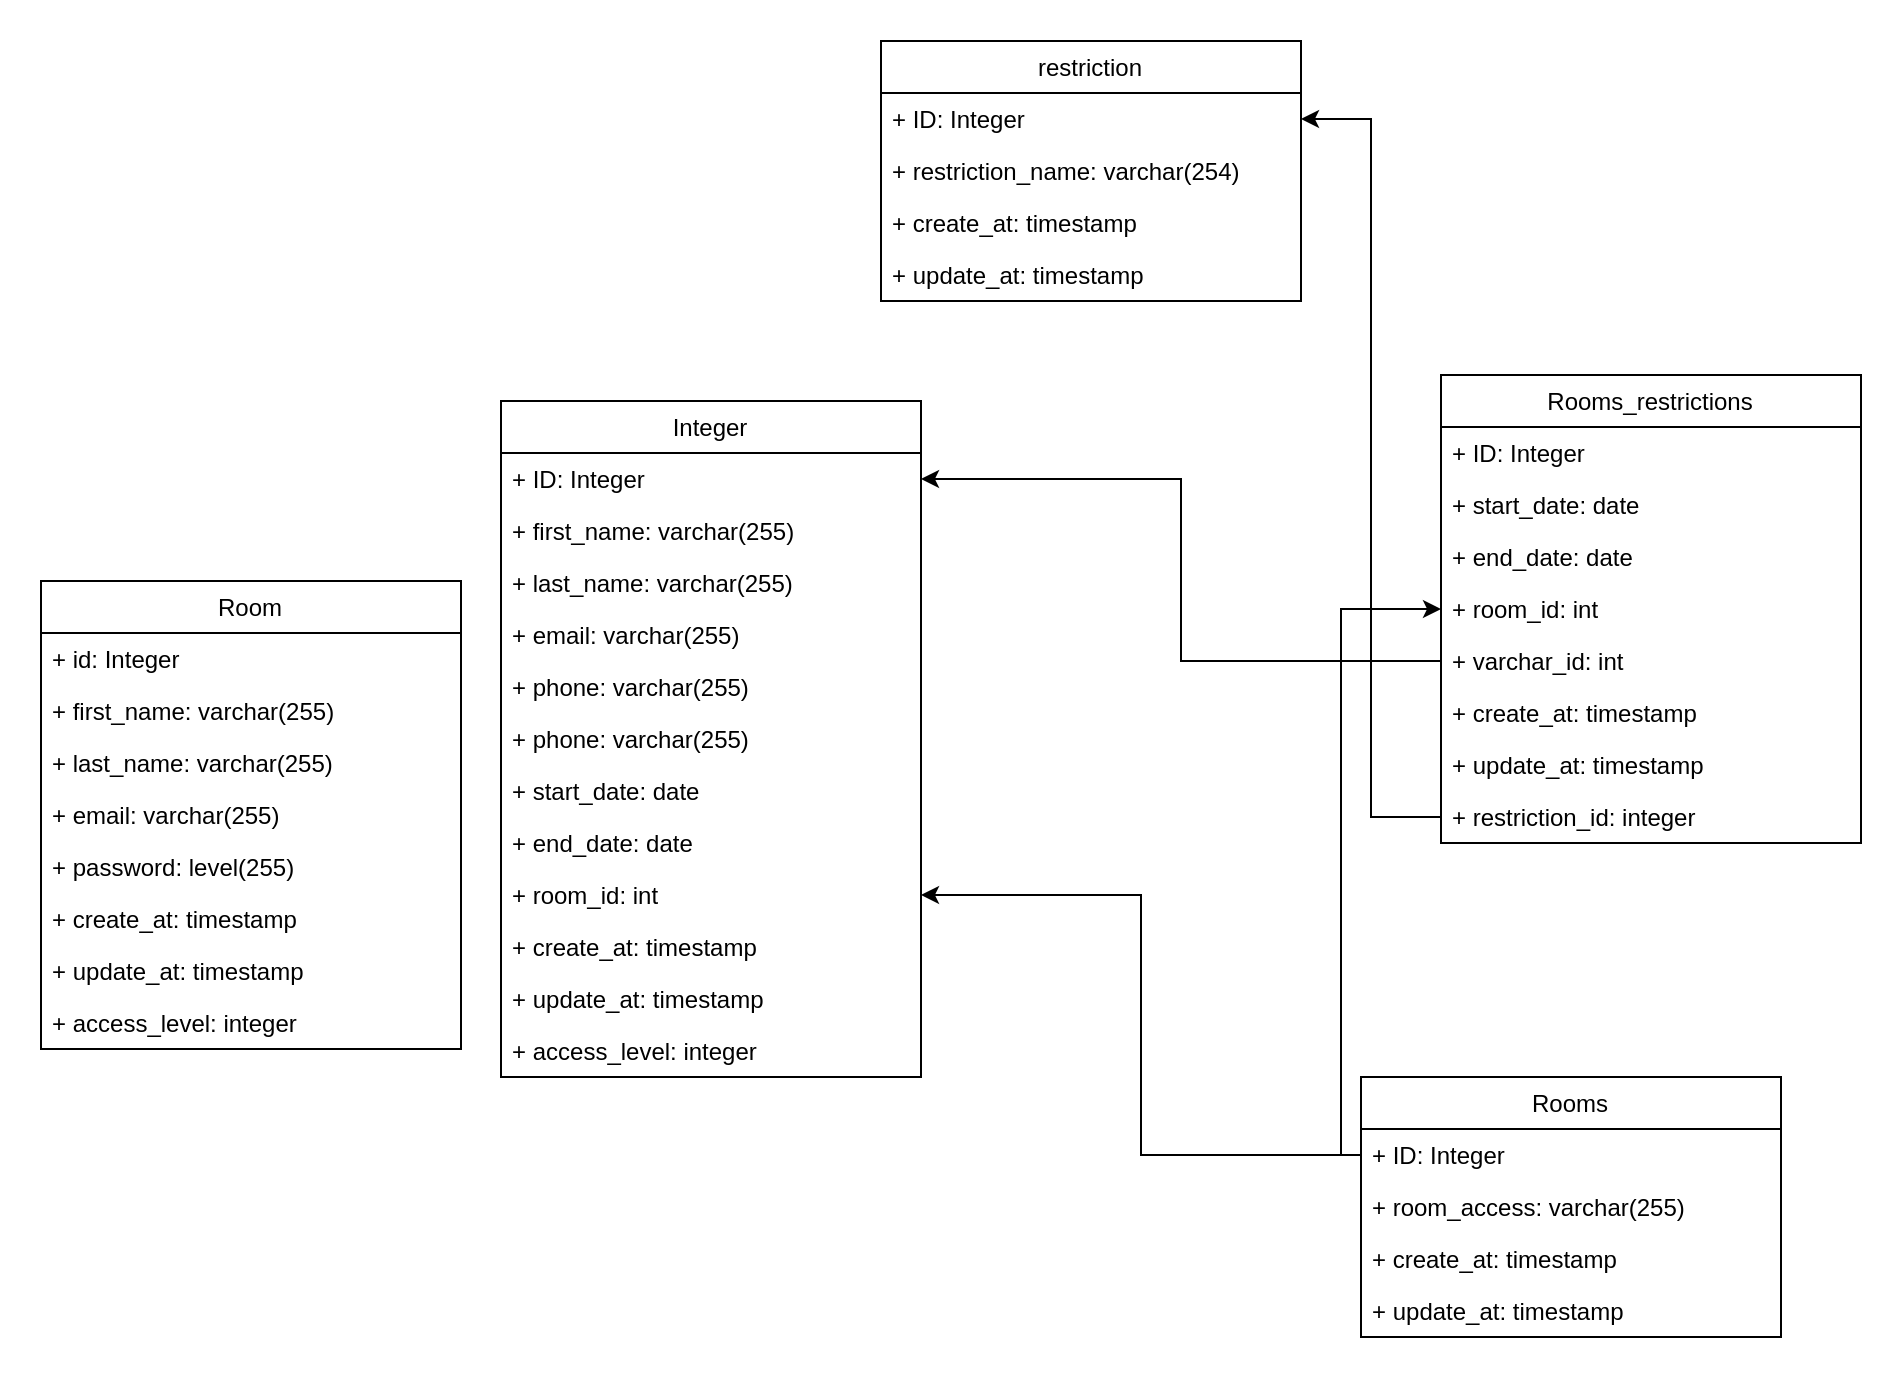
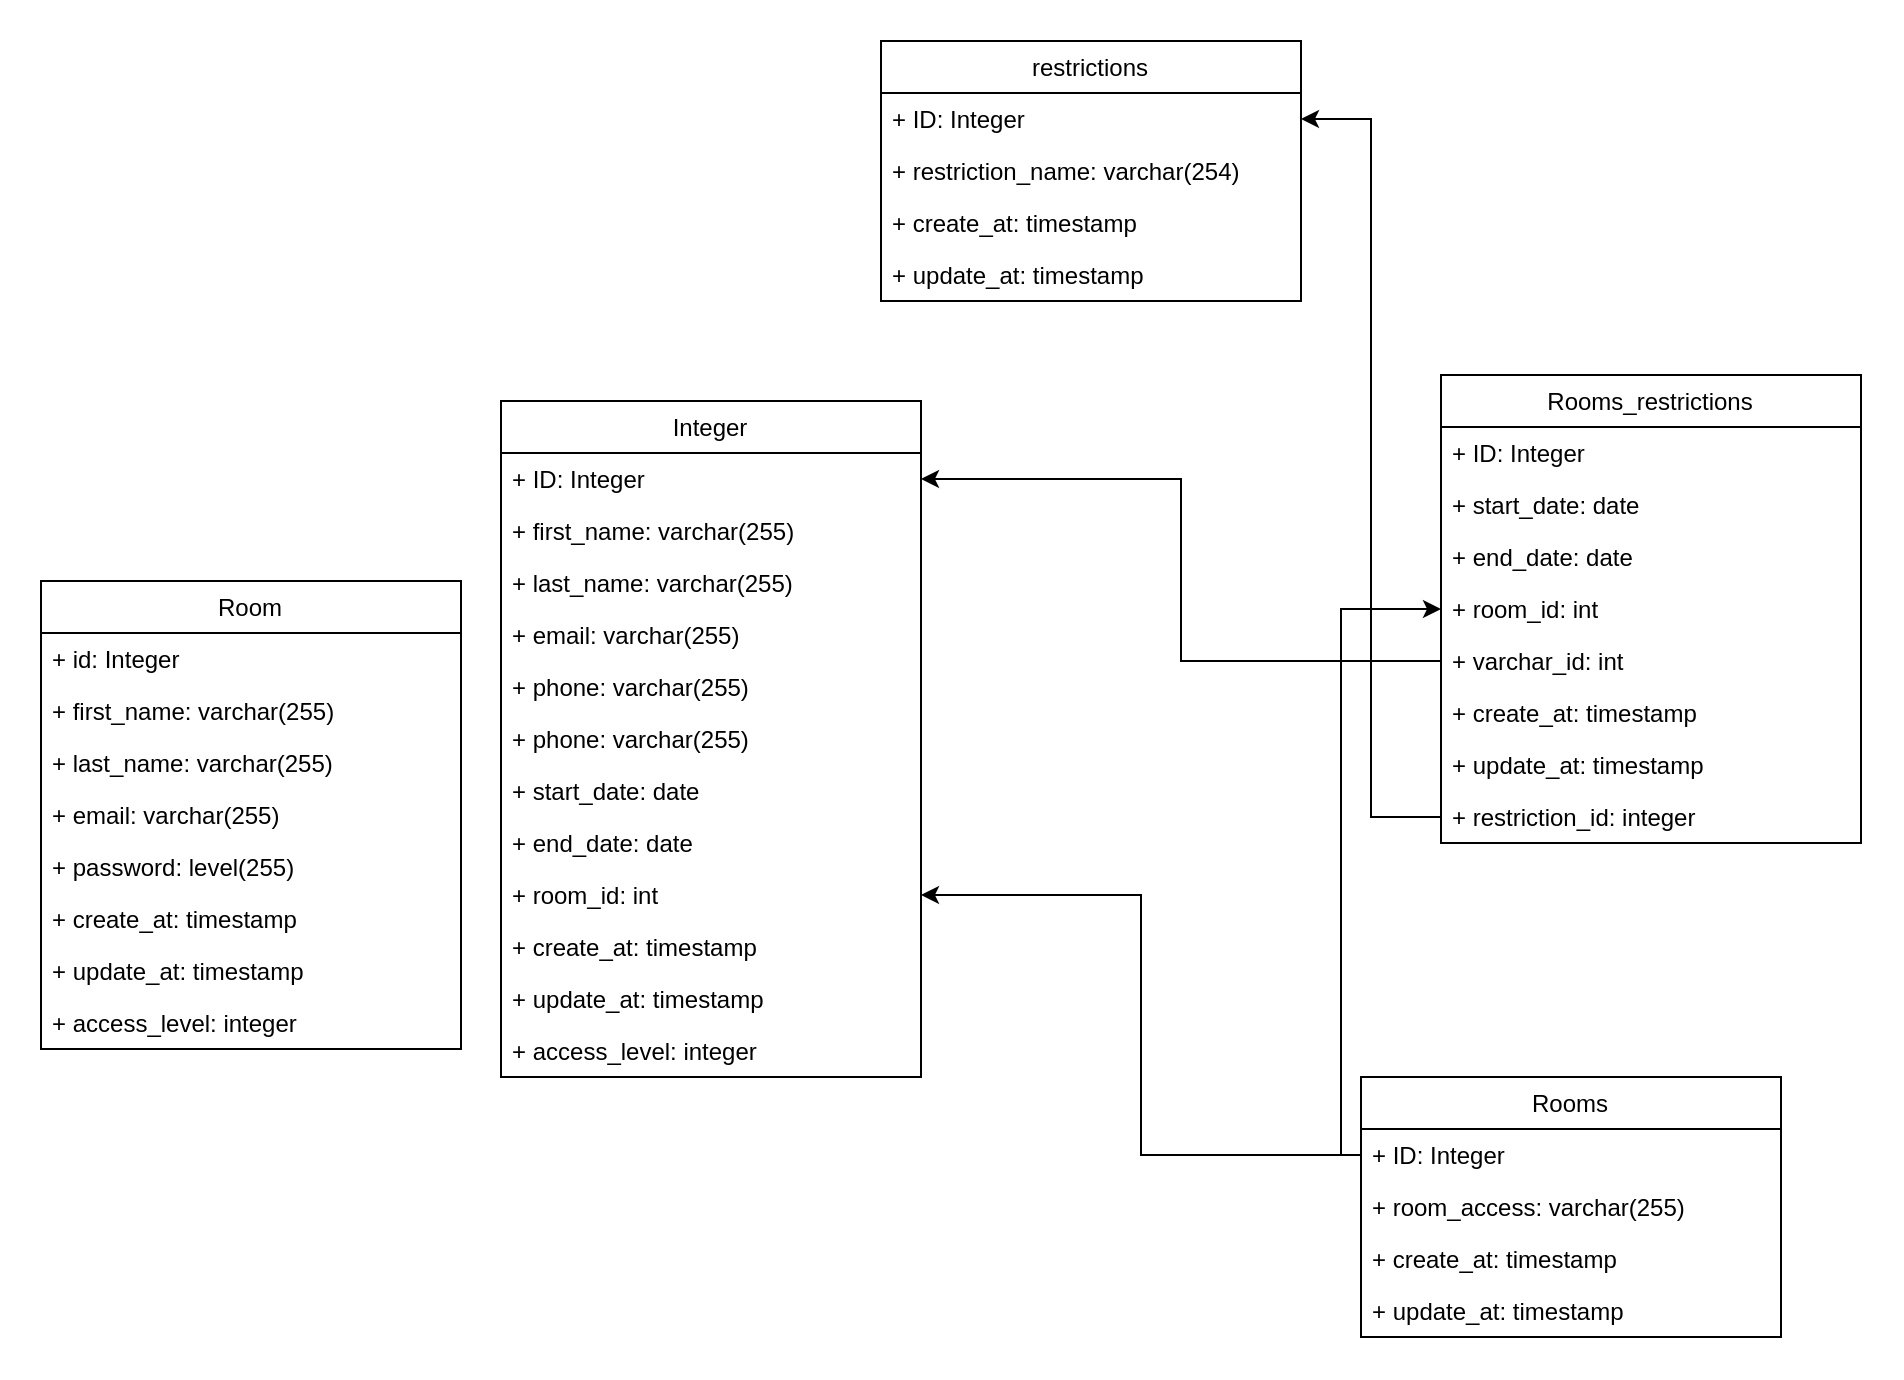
- <mxCell id="41" value="restriction" style="swimlane;fontStyle=0;childLayout=stackLayout;horizontal=1;startSize=26;fillColor=none;horizontalStack=0;resizeParent=1;resizeParentMax=0;resizeLast=0;collapsible=1;marginBottom=0;" vertex="1" parent="1"><mxGeometry x="440" y="20" width="210" height="130" as="geometry" /></mxCell>
+ <mxCell id="41" value="restrictions" style="swimlane;fontStyle=0;childLayout=stackLayout;horizontal=1;startSize=26;fillColor=none;horizontalStack=0;resizeParent=1;resizeParentMax=0;resizeLast=0;collapsible=1;marginBottom=0;" vertex="1" parent="1"><mxGeometry x="440" y="20" width="210" height="130" as="geometry" /></mxCell>
